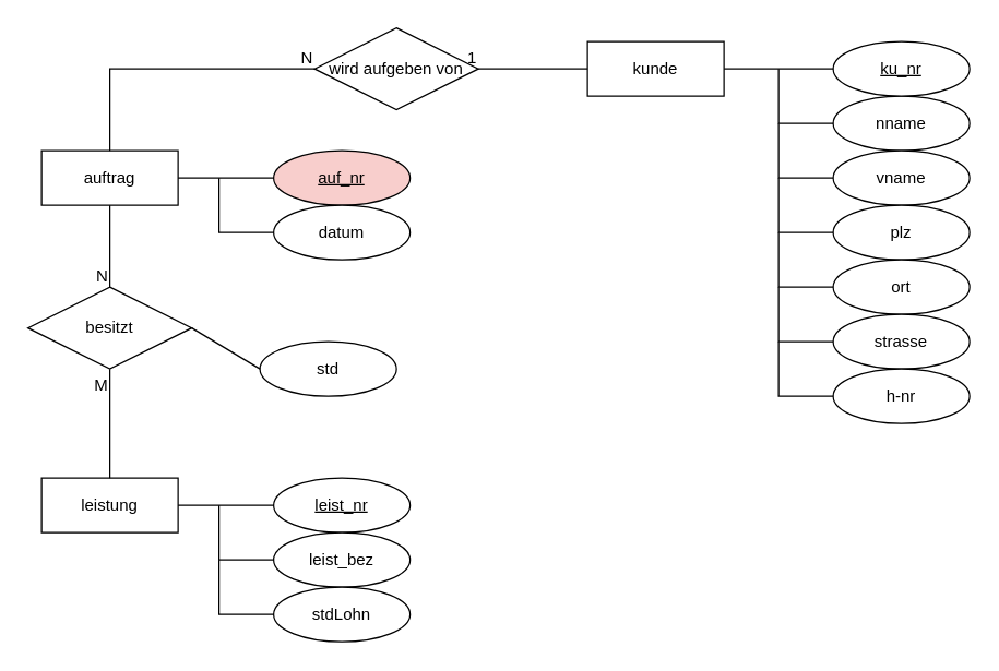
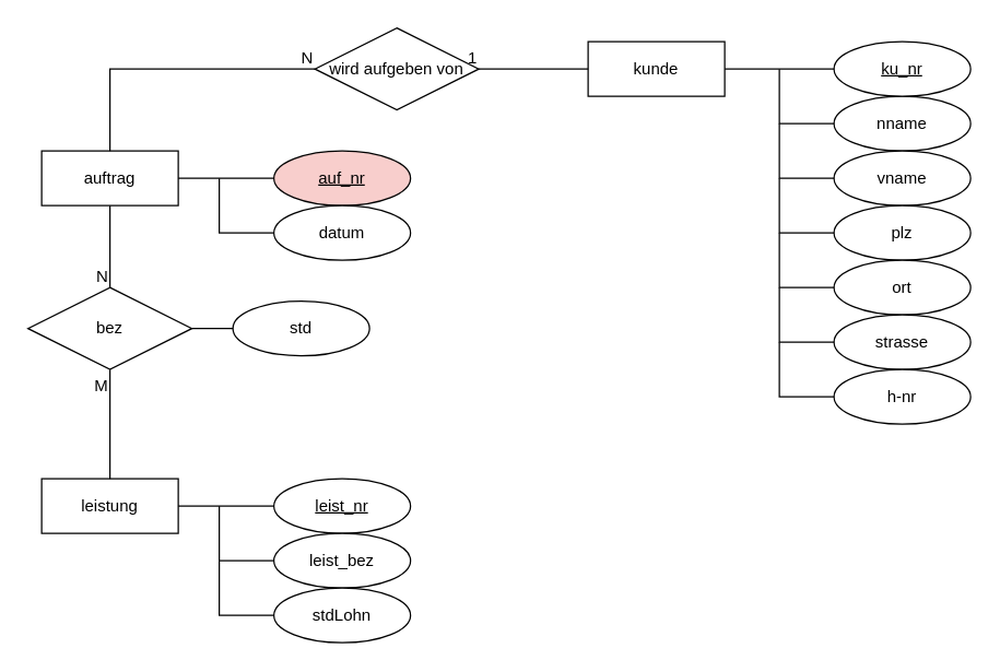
- <mxCell id="5" value="besitzt" style="shape=rhombus;perimeter=rhombusPerimeter;whiteSpace=wrap;html=1;align=center;" vertex="1" parent="1"><mxGeometry x="20" y="210" width="120" height="60" as="geometry" /></mxCell>
+ <mxCell id="5" value="bez" style="shape=rhombus;perimeter=rhombusPerimeter;whiteSpace=wrap;html=1;align=center;" vertex="1" parent="1"><mxGeometry x="20" y="210" width="120" height="60" as="geometry" /></mxCell>
- <mxCell id="10" value="std" style="ellipse;whiteSpace=wrap;html=1;align=center;" vertex="1" parent="1"><mxGeometry x="190" y="250" width="100" height="40" as="geometry" /></mxCell>
+ <mxCell id="10" value="std" style="ellipse;whiteSpace=wrap;html=1;align=center;" vertex="1" parent="1"><mxGeometry x="170" y="220" width="100" height="40" as="geometry" /></mxCell>
